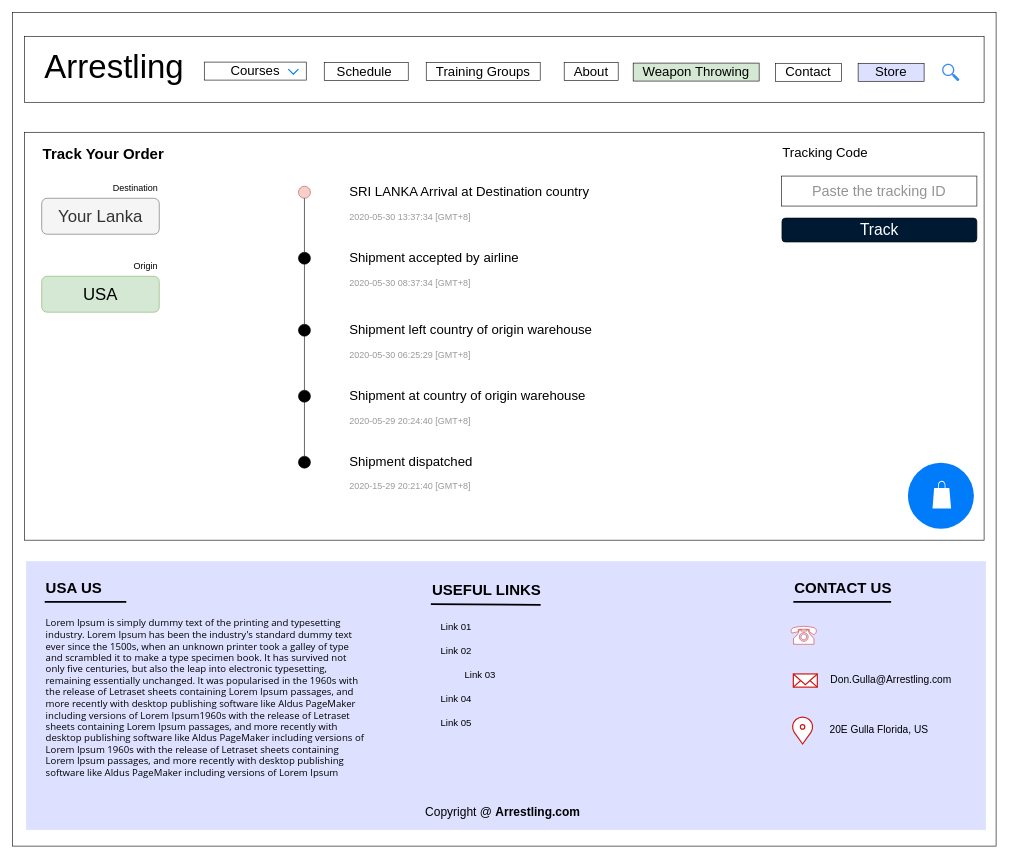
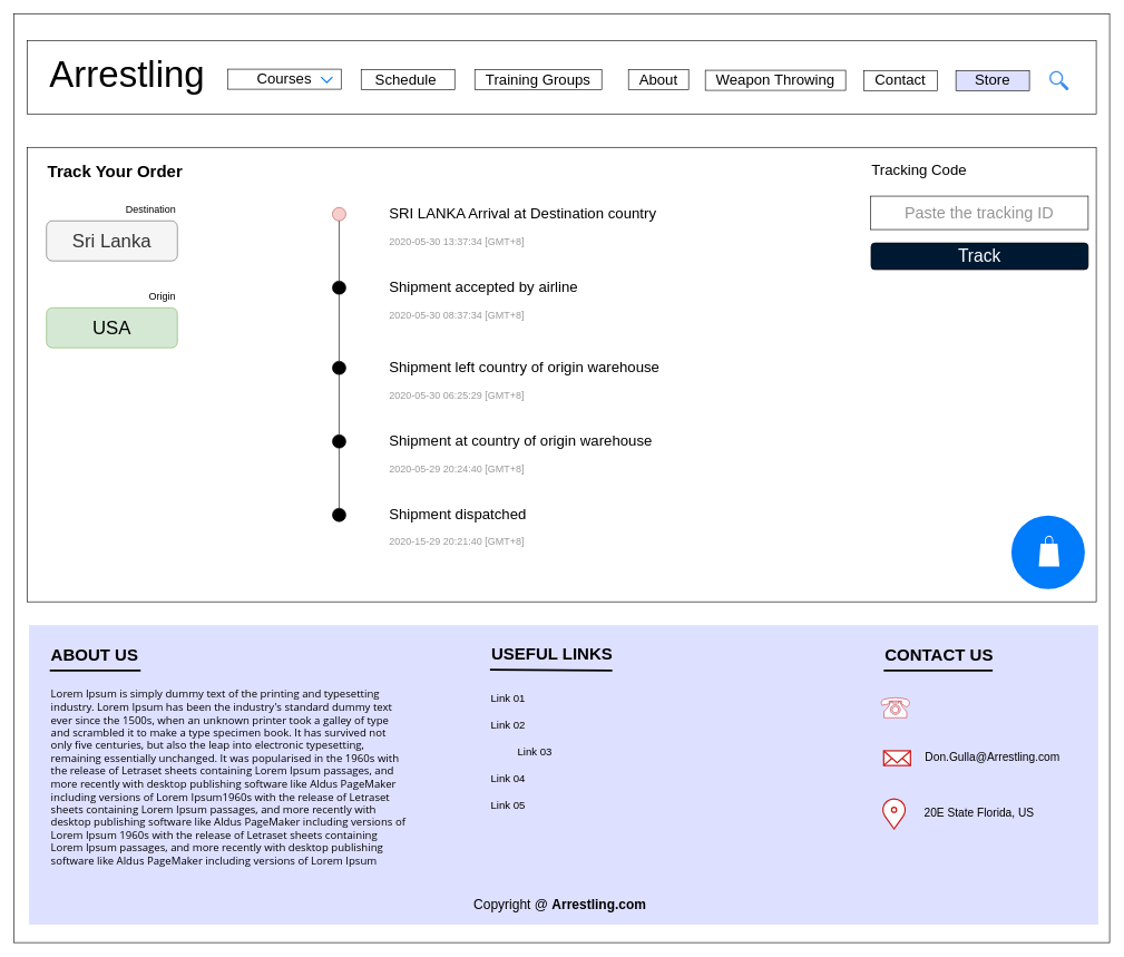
- <mxCell id="10" value="&lt;span style=&quot;font-size: 22px&quot;&gt;Weapon Throwing&lt;/span&gt;" style="rounded=0;whiteSpace=wrap;html=1;strokeColor=#000000;fillColor=#d5e8d4;fontSize=14;align=center;" parent="1" vertex="1"><mxGeometry x="1055" y="104.65" width="210" height="30" as="geometry" /></mxCell>
+ <mxCell id="10" value="&lt;span style=&quot;font-size: 22px&quot;&gt;Weapon Throwing&lt;/span&gt;" style="rounded=0;whiteSpace=wrap;html=1;strokeColor=#000000;fillColor=#ffffff;fontSize=14;align=center;" parent="1" vertex="1"><mxGeometry x="1055" y="104.65" width="210" height="30" as="geometry" /></mxCell>
- <mxCell id="40" value="&lt;font style=&quot;font-size: 28px&quot;&gt;Your Lanka&lt;/font&gt;" style="rounded=1;whiteSpace=wrap;html=1;fillColor=#f5f5f5;strokeColor=#666666;fontColor=#333333;" vertex="1" parent="1"><mxGeometry x="69" y="330" width="196" height="60" as="geometry" /></mxCell>
+ <mxCell id="40" value="&lt;font style=&quot;font-size: 28px&quot;&gt;Sri Lanka&lt;/font&gt;" style="rounded=1;whiteSpace=wrap;html=1;fillColor=#f5f5f5;strokeColor=#666666;fontColor=#333333;" vertex="1" parent="1"><mxGeometry x="69" y="330" width="196" height="60" as="geometry" /></mxCell>
- <mxCell id="21" value="&lt;font style=&quot;font-size: 25px&quot;&gt;&lt;b&gt;USA US&lt;/b&gt;&lt;/font&gt;" style="text;html=1;strokeColor=none;fillColor=none;align=left;verticalAlign=middle;whiteSpace=wrap;rounded=0;fontSize=14;" parent="1" vertex="1"><mxGeometry x="74" y="953" width="136" height="50" as="geometry" /></mxCell>
+ <mxCell id="21" value="&lt;font style=&quot;font-size: 25px&quot;&gt;&lt;b&gt;ABOUT US&lt;/b&gt;&lt;/font&gt;" style="text;html=1;strokeColor=none;fillColor=none;align=left;verticalAlign=middle;whiteSpace=wrap;rounded=0;fontSize=14;" parent="1" vertex="1"><mxGeometry x="74" y="953" width="136" height="50" as="geometry" /></mxCell>
- <mxCell id="23" value="&lt;font style=&quot;font-size: 25px&quot;&gt;&lt;b&gt;USEFUL LINKS&lt;/b&gt;&lt;/font&gt;" style="text;html=1;strokeColor=none;fillColor=none;align=left;verticalAlign=middle;whiteSpace=wrap;rounded=0;fontSize=14;" parent="1" vertex="1"><mxGeometry x="717.75" y="956.57" width="214.5" height="50" as="geometry" /></mxCell>
+ <mxCell id="23" value="&lt;font style=&quot;font-size: 25px&quot;&gt;&lt;b&gt;USEFUL LINKS&lt;/b&gt;&lt;/font&gt;" style="text;html=1;strokeColor=none;fillColor=none;align=left;verticalAlign=middle;whiteSpace=wrap;rounded=0;fontSize=14;" parent="1" vertex="1"><mxGeometry x="732.75" y="951.57" width="214.5" height="50" as="geometry" /></mxCell>
- <mxCell id="37" value="&lt;font style=&quot;font-size: 17px&quot;&gt;20E Gulla Florida, US&lt;/font&gt;" style="text;html=1;strokeColor=none;fillColor=none;align=center;verticalAlign=middle;whiteSpace=wrap;rounded=0;fontSize=14;" parent="1" vertex="1"><mxGeometry x="1365" y="1206.63" width="200" height="20" as="geometry" /></mxCell>
+ <mxCell id="37" value="&lt;font style=&quot;font-size: 17px&quot;&gt;20E State Florida, US&lt;/font&gt;" style="text;html=1;strokeColor=none;fillColor=none;align=center;verticalAlign=middle;whiteSpace=wrap;rounded=0;fontSize=14;" parent="1" vertex="1"><mxGeometry x="1365" y="1206.63" width="200" height="20" as="geometry" /></mxCell>
